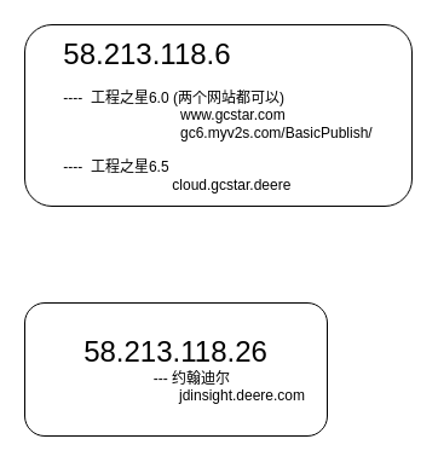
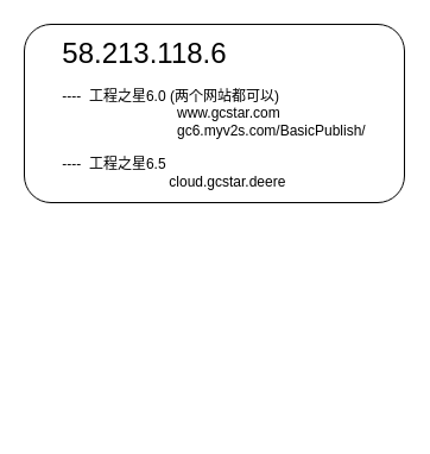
- <mxCell id="3" value="&lt;div align=&quot;center&quot;&gt;&lt;font style=&quot;font-size: 24px&quot;&gt;58.213.118.26&lt;/font&gt;&lt;/div&gt;&lt;div align=&quot;center&quot;&gt;&amp;nbsp;&amp;nbsp;&amp;nbsp;&amp;nbsp;&amp;nbsp;&amp;nbsp;&amp;nbsp; --- 约翰迪尔&lt;/div&gt;&lt;div align=&quot;center&quot;&gt;&amp;nbsp;&amp;nbsp;&amp;nbsp;&amp;nbsp;&amp;nbsp;&amp;nbsp;&amp;nbsp;&amp;nbsp;&amp;nbsp;&amp;nbsp;&amp;nbsp;&amp;nbsp;&amp;nbsp;&amp;nbsp; &amp;nbsp; &amp;nbsp; &amp;nbsp; &amp;nbsp; &amp;nbsp; &amp;nbsp; &amp;nbsp; &amp;nbsp;&amp;nbsp;&amp;nbsp; jdinsight.deere.com&lt;br&gt;&lt;/div&gt;" style="rounded=1;whiteSpace=wrap;html=1;align=center;" parent="1" vertex="1"><mxGeometry x="20" y="250" width="250" height="110" as="geometry" /></mxCell>
